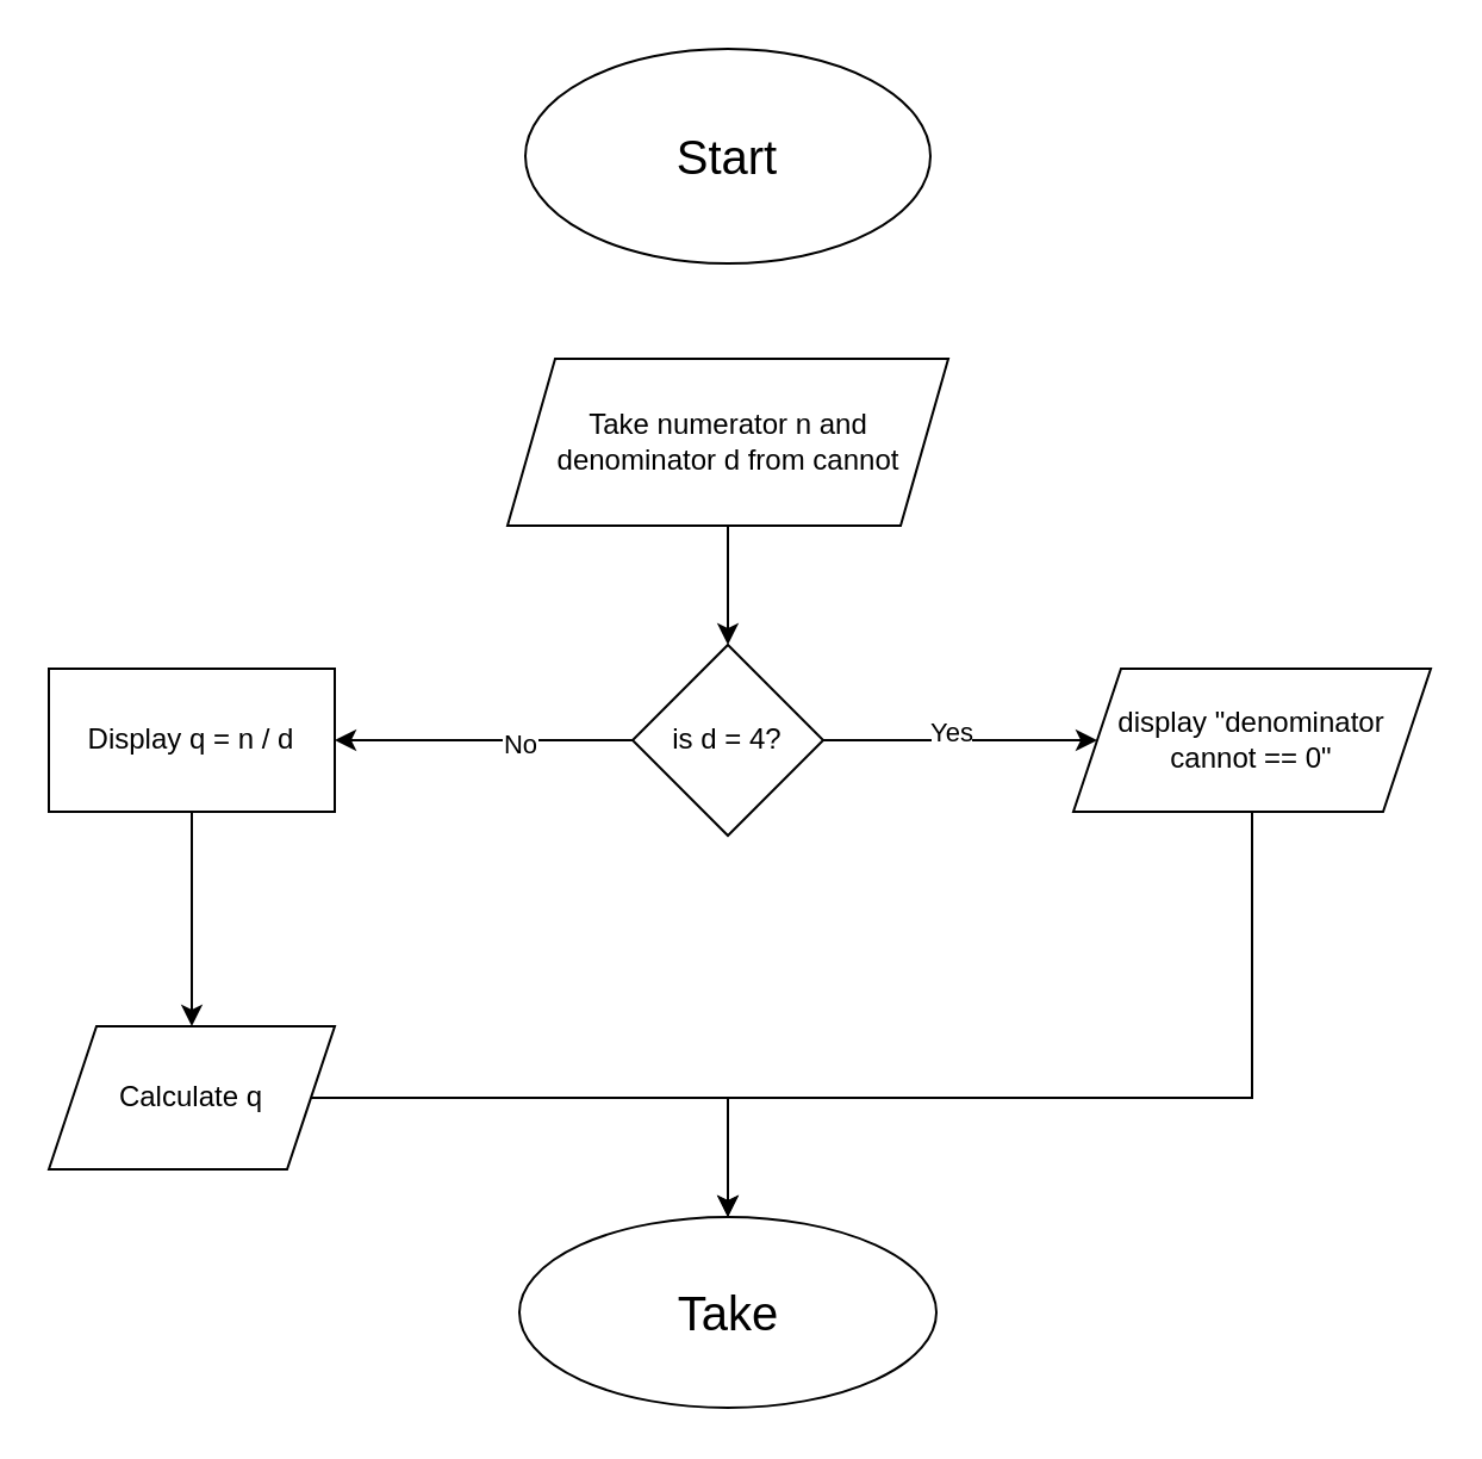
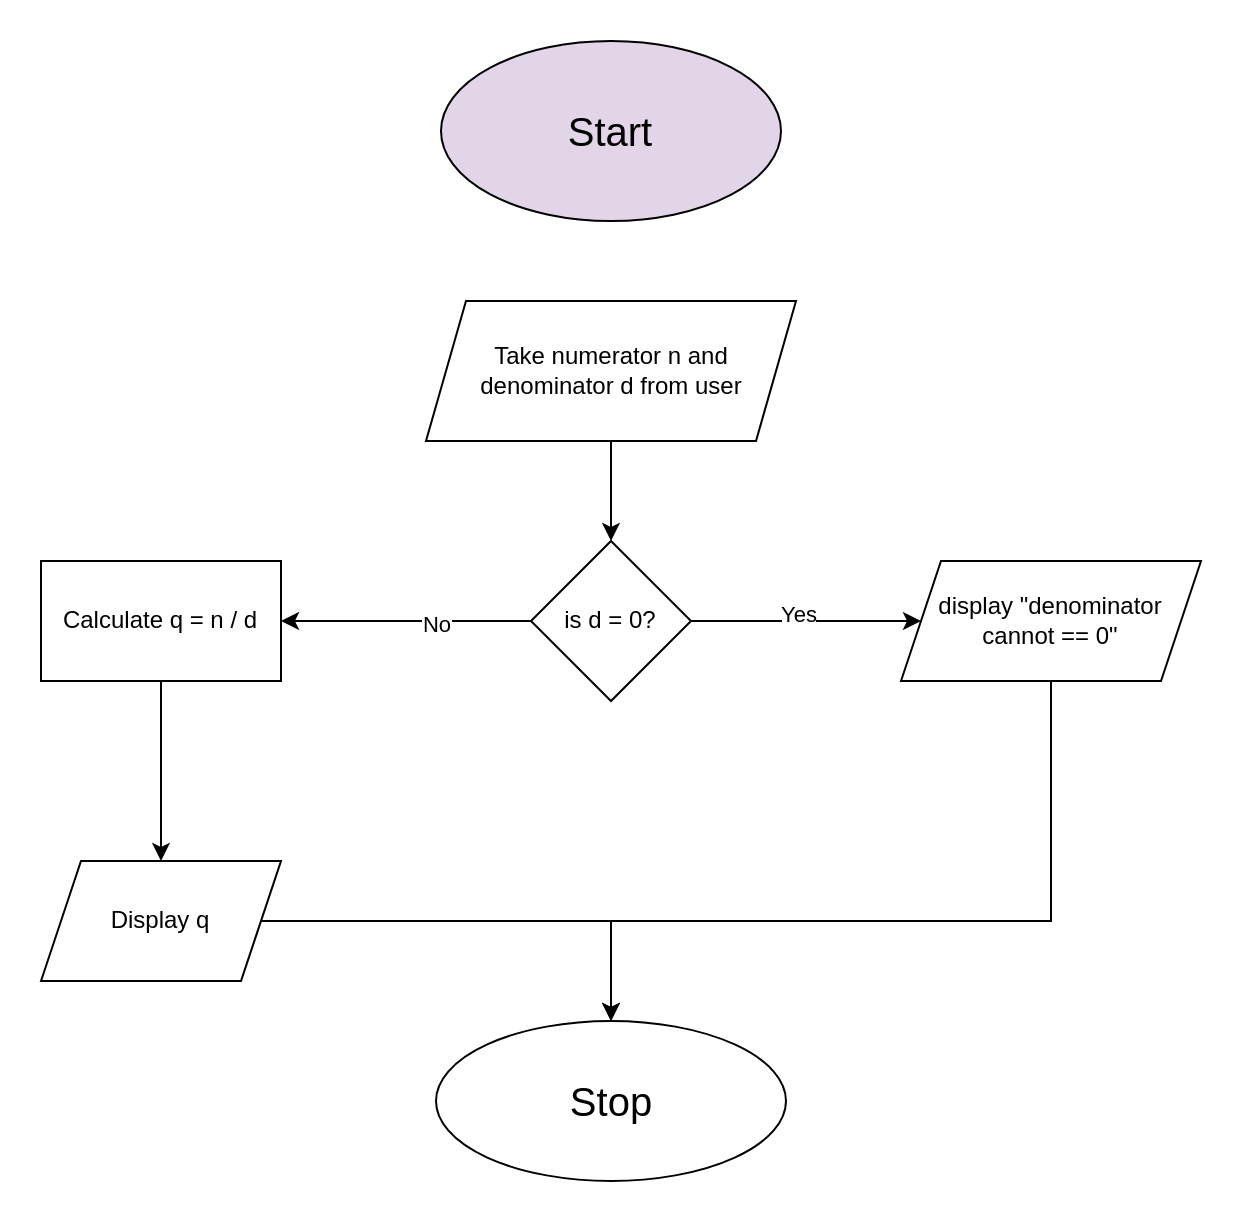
- <mxCell id="2" value="&lt;font style=&quot;font-size: 20px;&quot;&gt;Start&lt;/font&gt;" style="ellipse;whiteSpace=wrap;html=1;" vertex="1" parent="1"><mxGeometry x="220" y="20" width="170" height="90" as="geometry" /></mxCell>
+ <mxCell id="2" value="&lt;font style=&quot;font-size: 20px;&quot;&gt;Start&lt;/font&gt;" style="ellipse;whiteSpace=wrap;html=1;fillColor=#e1d5e7;" vertex="1" parent="1"><mxGeometry x="220" y="20" width="170" height="90" as="geometry" /></mxCell>
- <mxCell id="3" value="Take numerator n and denominator d from cannot" style="shape=parallelogram;perimeter=parallelogramPerimeter;whiteSpace=wrap;html=1;fixedSize=1;" vertex="1" parent="1"><mxGeometry x="212.5" y="150" width="185" height="70" as="geometry" /></mxCell>
+ <mxCell id="3" value="Take numerator n and denominator d from user" style="shape=parallelogram;perimeter=parallelogramPerimeter;whiteSpace=wrap;html=1;fixedSize=1;" vertex="1" parent="1"><mxGeometry x="212.5" y="150" width="185" height="70" as="geometry" /></mxCell>
- <mxCell id="14" value="Display q = n / d" style="rounded=0;whiteSpace=wrap;html=1;" vertex="1" parent="1"><mxGeometry x="20" y="280" width="120" height="60" as="geometry" /></mxCell>
+ <mxCell id="14" value="Calculate q = n / d" style="rounded=0;whiteSpace=wrap;html=1;" vertex="1" parent="1"><mxGeometry x="20" y="280" width="120" height="60" as="geometry" /></mxCell>
- <mxCell id="6" value="is d = 4?" style="rhombus;whiteSpace=wrap;html=1;" vertex="1" parent="1"><mxGeometry x="265" y="270" width="80" height="80" as="geometry" /></mxCell>
+ <mxCell id="6" value="is d = 0?" style="rhombus;whiteSpace=wrap;html=1;" vertex="1" parent="1"><mxGeometry x="265" y="270" width="80" height="80" as="geometry" /></mxCell>
- <mxCell id="16" value="Calculate q" style="shape=parallelogram;perimeter=parallelogramPerimeter;whiteSpace=wrap;html=1;fixedSize=1;" vertex="1" parent="1"><mxGeometry x="20" y="430" width="120" height="60" as="geometry" /></mxCell>
+ <mxCell id="16" value="Display q" style="shape=parallelogram;perimeter=parallelogramPerimeter;whiteSpace=wrap;html=1;fixedSize=1;" vertex="1" parent="1"><mxGeometry x="20" y="430" width="120" height="60" as="geometry" /></mxCell>
- <mxCell id="11" value="&lt;font style=&quot;font-size: 20px;&quot;&gt;Take&lt;/font&gt;" style="ellipse;whiteSpace=wrap;html=1;" vertex="1" parent="1"><mxGeometry x="217.5" y="510" width="175" height="80" as="geometry" /></mxCell>
+ <mxCell id="11" value="&lt;font style=&quot;font-size: 20px;&quot;&gt;Stop&lt;/font&gt;" style="ellipse;whiteSpace=wrap;html=1;" vertex="1" parent="1"><mxGeometry x="217.5" y="510" width="175" height="80" as="geometry" /></mxCell>
